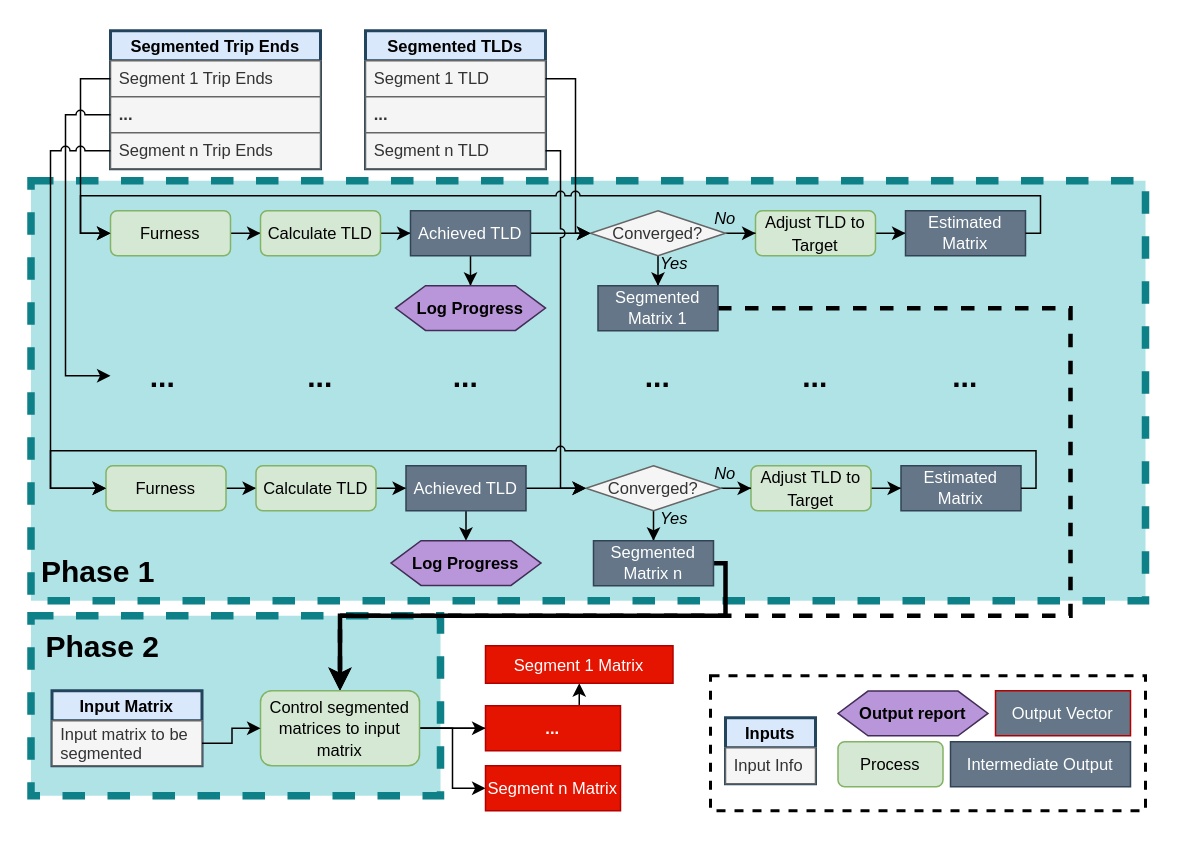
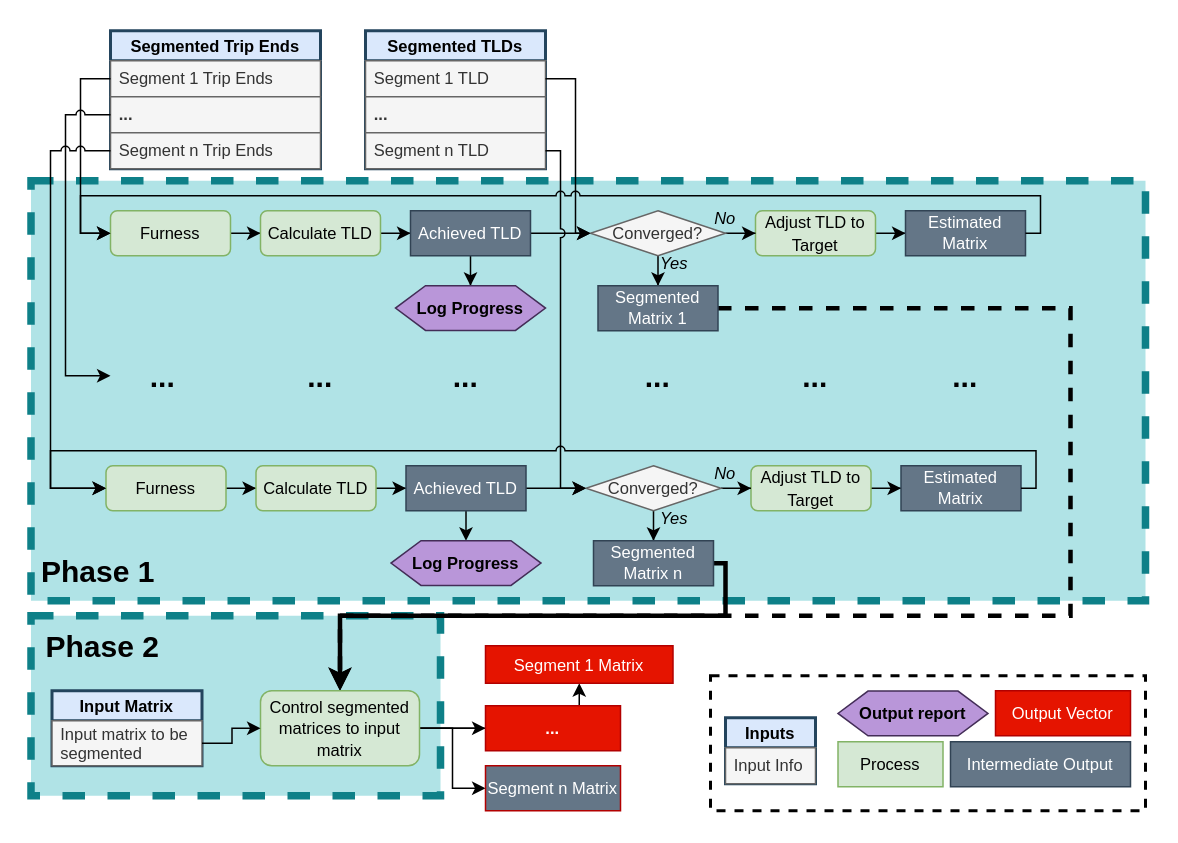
- <mxCell id="10" value="Output Vector" style="rounded=0;whiteSpace=wrap;html=1;strokeWidth=1;fillColor=#647687;strokeColor=#B20000;fontSize=11;fontColor=#ffffff;" parent="4" vertex="1"><mxGeometry x="190" y="10" width="90" height="30" as="geometry" /></mxCell>
+ <mxCell id="10" value="Output Vector" style="rounded=0;whiteSpace=wrap;html=1;strokeWidth=1;fillColor=#e51400;strokeColor=#B20000;fontSize=11;fontColor=#ffffff;" parent="4" vertex="1"><mxGeometry x="190" y="10" width="90" height="30" as="geometry" /></mxCell>
- <mxCell id="8" value="&lt;font style=&quot;font-size: 11px&quot;&gt;Process&lt;/font&gt;" style="rounded=1;whiteSpace=wrap;html=1;fillColor=#d5e8d4;strokeColor=#82b366;" parent="4" vertex="1"><mxGeometry x="85" y="44" width="70" height="30" as="geometry" /></mxCell>
+ <mxCell id="8" value="&lt;font style=&quot;font-size: 11px&quot;&gt;Process&lt;/font&gt;" style="whiteSpace=wrap;html=1;fillColor=#d5e8d4;strokeColor=#82b366;rounded=0;" parent="4" vertex="1"><mxGeometry x="85" y="44" width="70" height="30" as="geometry" /></mxCell>
- <mxCell id="69" value="Segment n Matrix" style="rounded=0;whiteSpace=wrap;html=1;strokeWidth=1;fillColor=#e51400;strokeColor=#B20000;fontSize=11;fontColor=#ffffff;" parent="1" vertex="1"><mxGeometry x="323" y="510" width="90" height="30" as="geometry" /></mxCell>
+ <mxCell id="69" value="Segment n Matrix" style="rounded=0;whiteSpace=wrap;html=1;strokeWidth=1;fillColor=#647687;strokeColor=#B20000;fontSize=11;fontColor=#ffffff;" parent="1" vertex="1"><mxGeometry x="323" y="510" width="90" height="30" as="geometry" /></mxCell>
